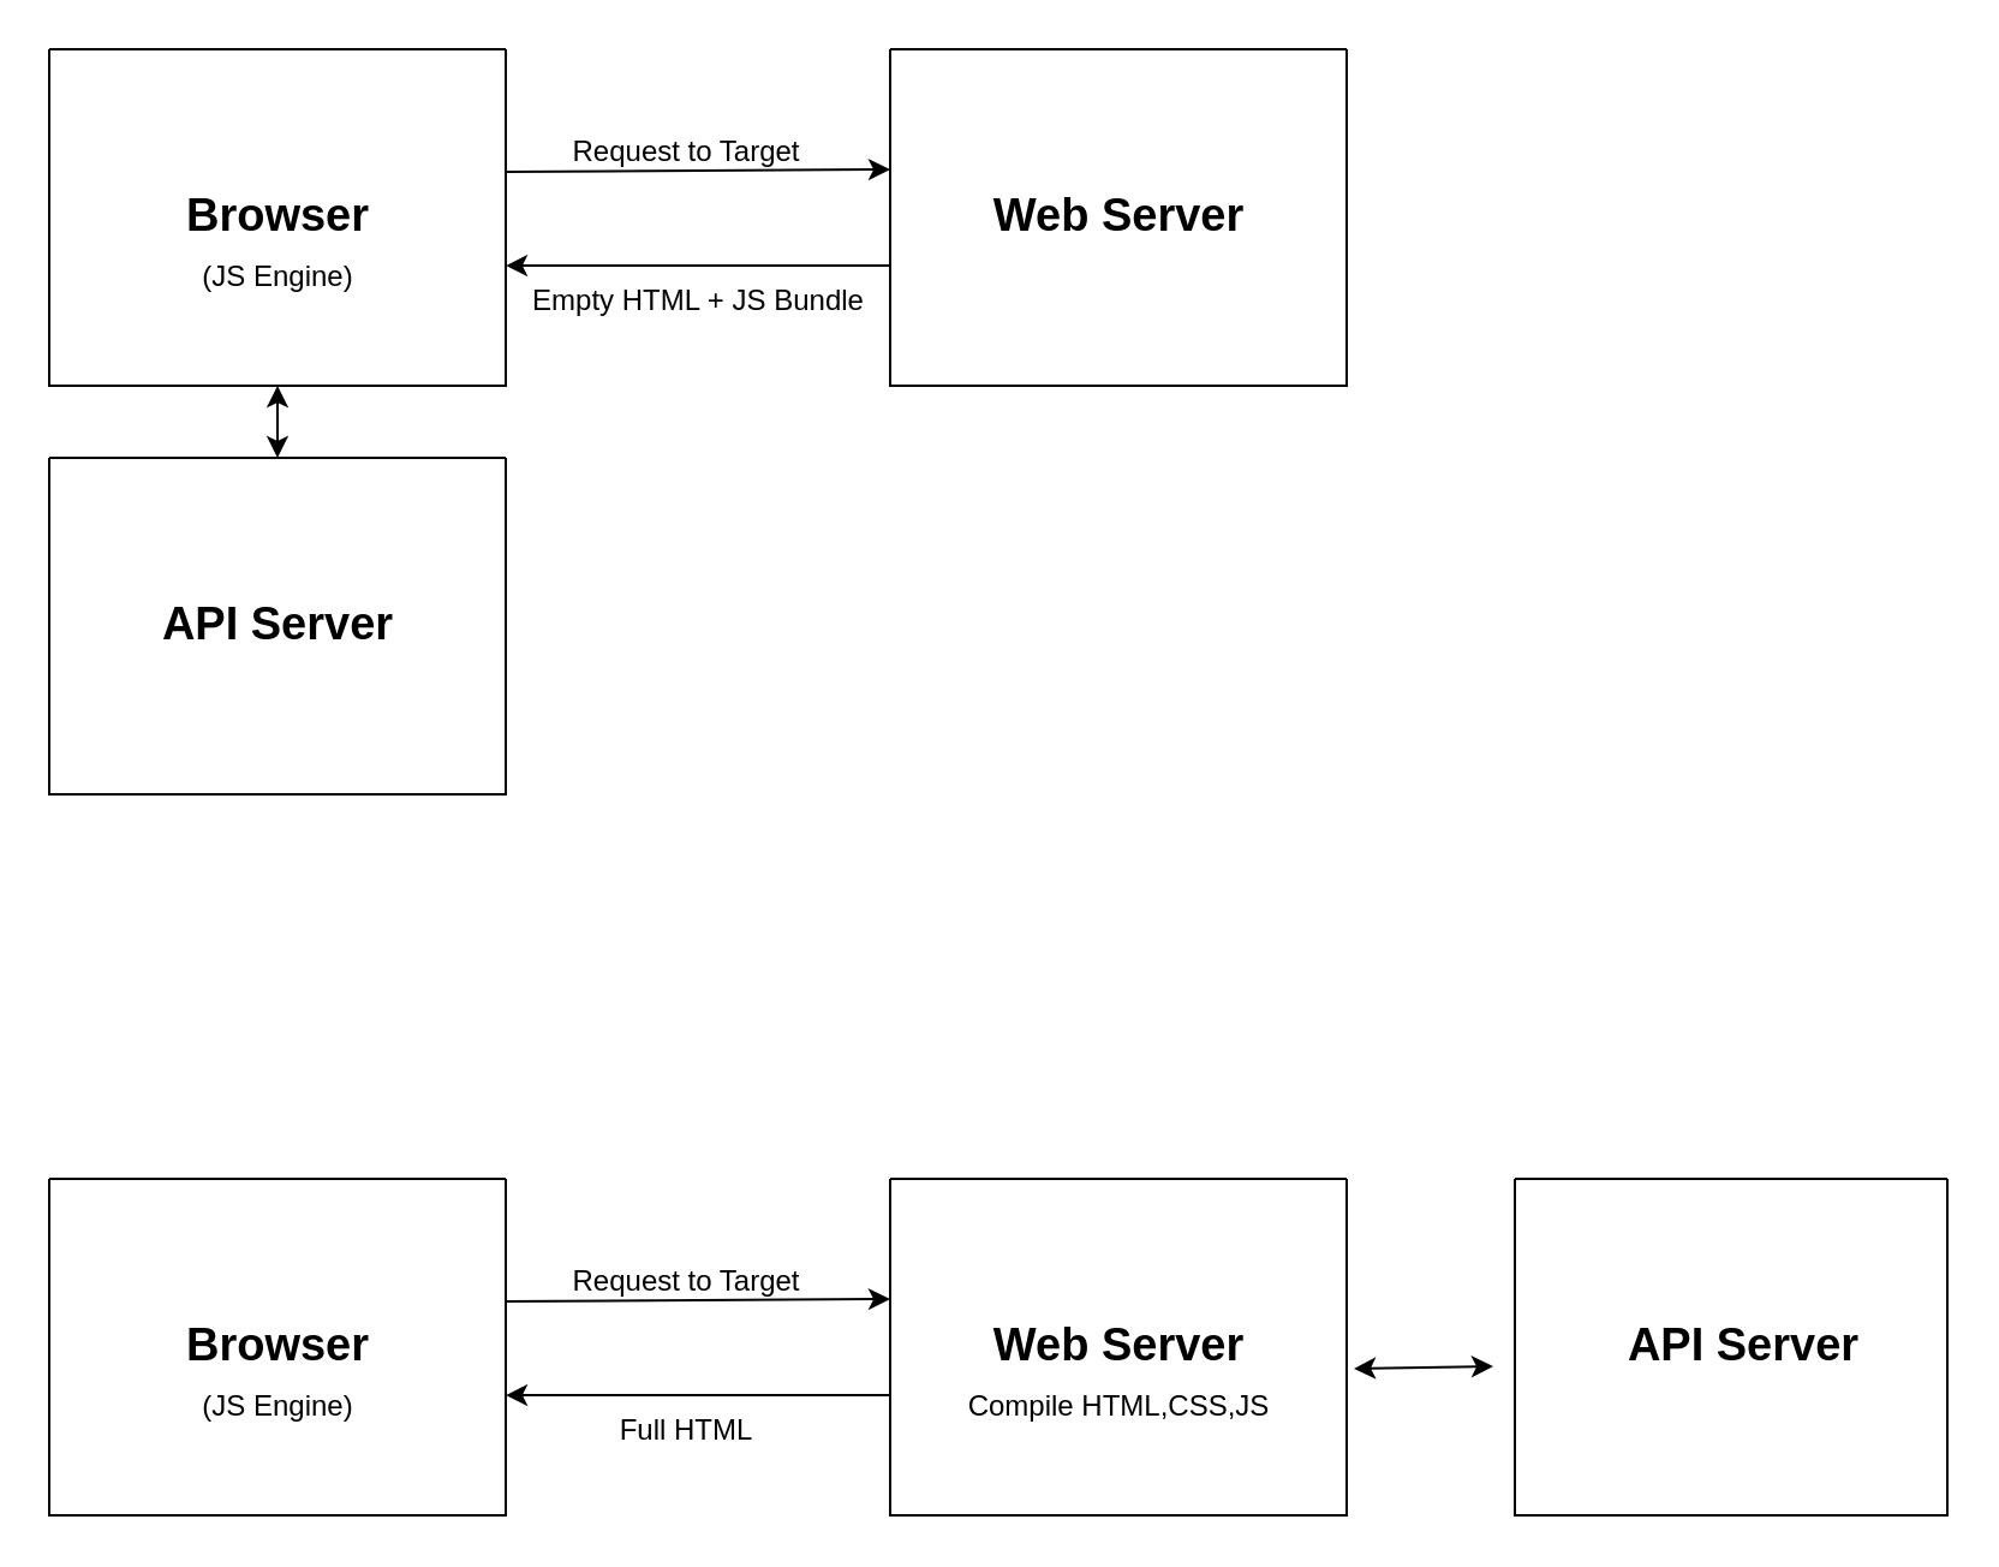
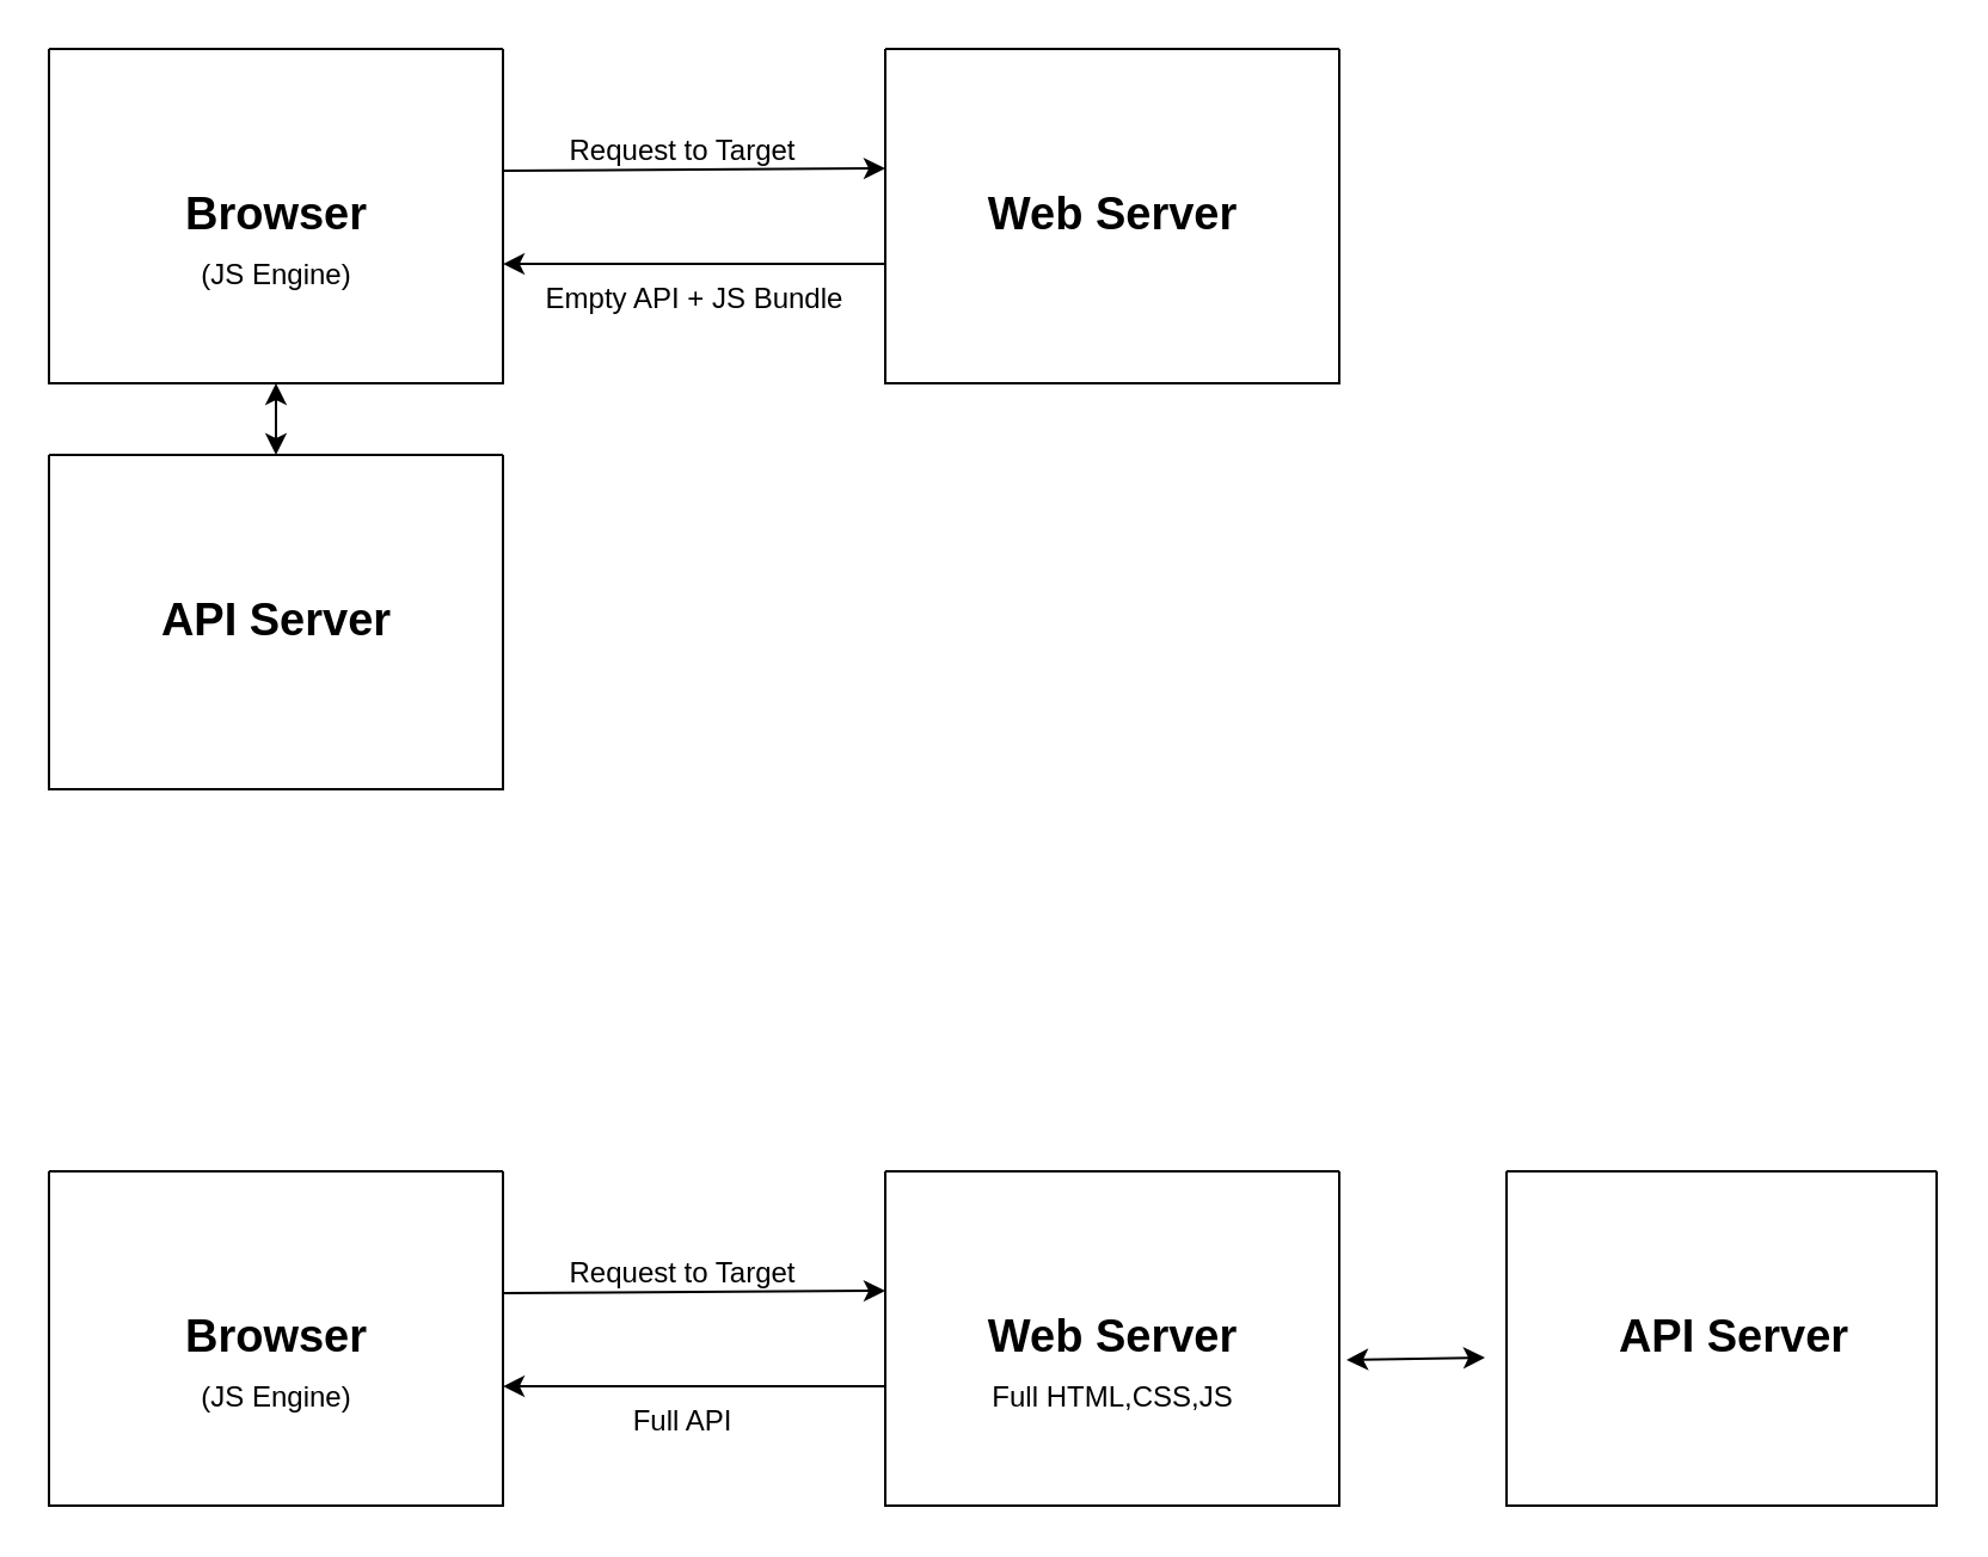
- <mxCell id="9" value="Empty HTML + JS Bundle" style="text;html=1;align=center;verticalAlign=middle;resizable=0;points=[];autosize=1;strokeColor=none;fillColor=none;" vertex="1" parent="1"><mxGeometry x="210" y="110" width="160" height="30" as="geometry" /></mxCell>
+ <mxCell id="9" value="Empty API + JS Bundle" style="text;html=1;align=center;verticalAlign=middle;resizable=0;points=[];autosize=1;strokeColor=none;fillColor=none;" vertex="1" parent="1"><mxGeometry x="210" y="110" width="160" height="30" as="geometry" /></mxCell>
- <mxCell id="18" value="Compile HTML,CSS,JS" style="text;html=1;align=center;verticalAlign=middle;resizable=0;points=[];autosize=1;strokeColor=none;fillColor=none;" vertex="1" parent="16"><mxGeometry x="20" y="80" width="150" height="30" as="geometry" /></mxCell>
+ <mxCell id="18" value="Full HTML,CSS,JS" style="text;html=1;align=center;verticalAlign=middle;resizable=0;points=[];autosize=1;strokeColor=none;fillColor=none;" vertex="1" parent="16"><mxGeometry x="20" y="80" width="150" height="30" as="geometry" /></mxCell>
- <mxCell id="26" value="Full HTML" style="text;html=1;align=center;verticalAlign=middle;resizable=0;points=[];autosize=1;strokeColor=none;fillColor=none;" vertex="1" parent="1"><mxGeometry x="245" y="580" width="80" height="30" as="geometry" /></mxCell>
+ <mxCell id="26" value="Full API" style="text;html=1;align=center;verticalAlign=middle;resizable=0;points=[];autosize=1;strokeColor=none;fillColor=none;" vertex="1" parent="1"><mxGeometry x="245" y="580" width="80" height="30" as="geometry" /></mxCell>
